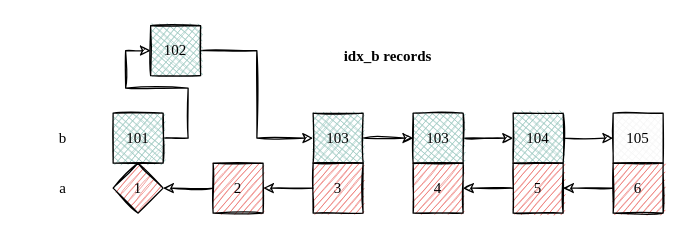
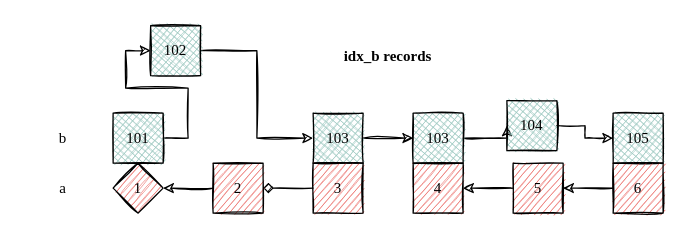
- <mxCell id="17" value="104" style="rounded=0;whiteSpace=wrap;html=1;sketch=1;fontFamily=Comic Sans MS;fillStyle=cross-hatch;fillColor=#9AC7BF;" vertex="1" parent="1"><mxGeometry x="410" y="90" width="40" height="40" as="geometry" /></mxCell>
+ <mxCell id="17" value="104" style="rounded=0;whiteSpace=wrap;html=1;sketch=1;fontFamily=Comic Sans MS;fillStyle=cross-hatch;fillColor=#9AC7BF;" vertex="1" parent="1"><mxGeometry x="405" y="80" width="40" height="40" as="geometry" /></mxCell>
- <mxCell id="20" value="105" style="rounded=0;whiteSpace=wrap;html=1;sketch=1;fontFamily=Comic Sans MS;fillStyle=cross-hatch;fillColor=#f5f5f5;" vertex="1" parent="1"><mxGeometry x="490" y="90" width="40" height="40" as="geometry" /></mxCell>
+ <mxCell id="20" value="105" style="rounded=0;whiteSpace=wrap;html=1;sketch=1;fontFamily=Comic Sans MS;fillStyle=cross-hatch;fillColor=#9AC7BF;" vertex="1" parent="1"><mxGeometry x="490" y="90" width="40" height="40" as="geometry" /></mxCell>
- <mxCell id="4" style="edgeStyle=orthogonalEdgeStyle;rounded=0;orthogonalLoop=1;jettySize=auto;html=1;exitX=0;exitY=0.5;exitDx=0;exitDy=0;entryX=1;entryY=0.5;entryDx=0;entryDy=0;sketch=1;fontFamily=Comic Sans MS;" edge="1" parent="1" source="5" target="12"><mxGeometry relative="1" as="geometry" /></mxCell>
+ <mxCell id="4" style="edgeStyle=orthogonalEdgeStyle;rounded=0;orthogonalLoop=1;jettySize=auto;html=1;exitX=0;exitY=0.5;exitDx=0;exitDy=0;entryX=1;entryY=0.5;entryDx=0;entryDy=0;sketch=1;fontFamily=Comic Sans MS;endArrow=diamond;" edge="1" parent="1" source="5" target="12"><mxGeometry relative="1" as="geometry" /></mxCell>
